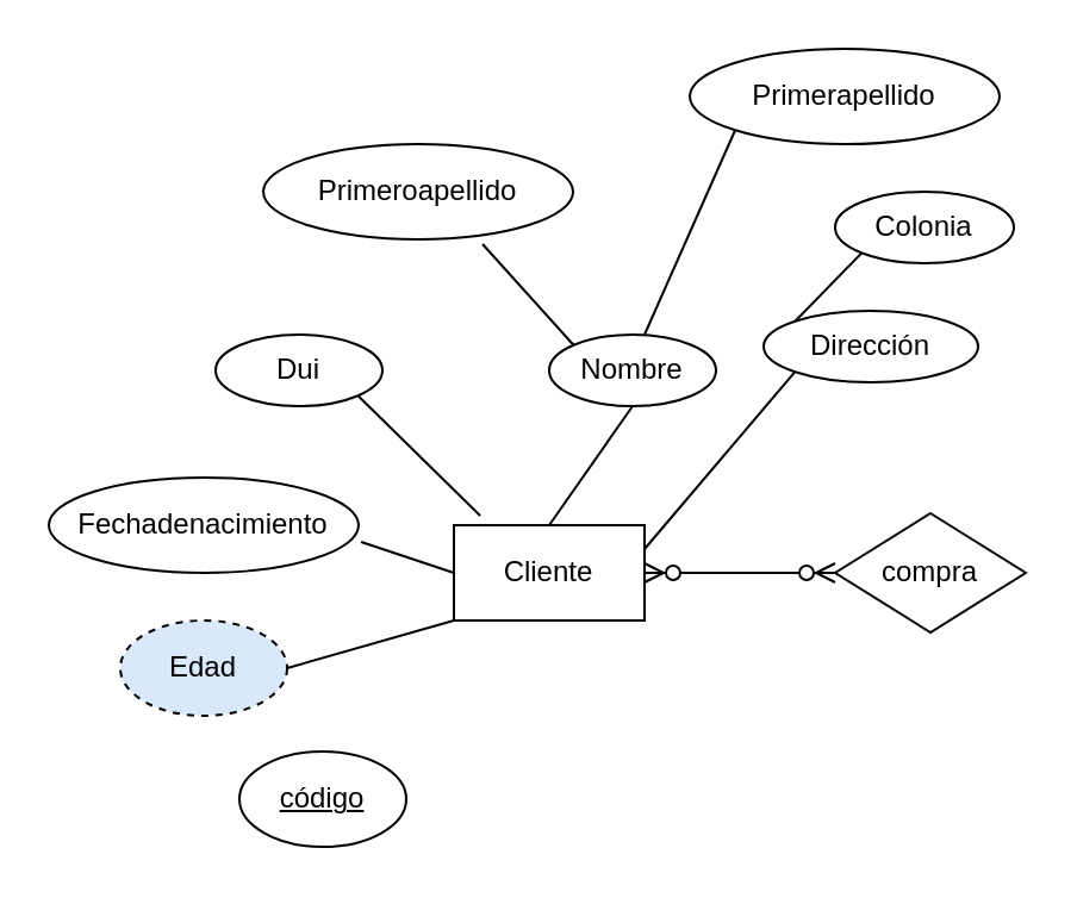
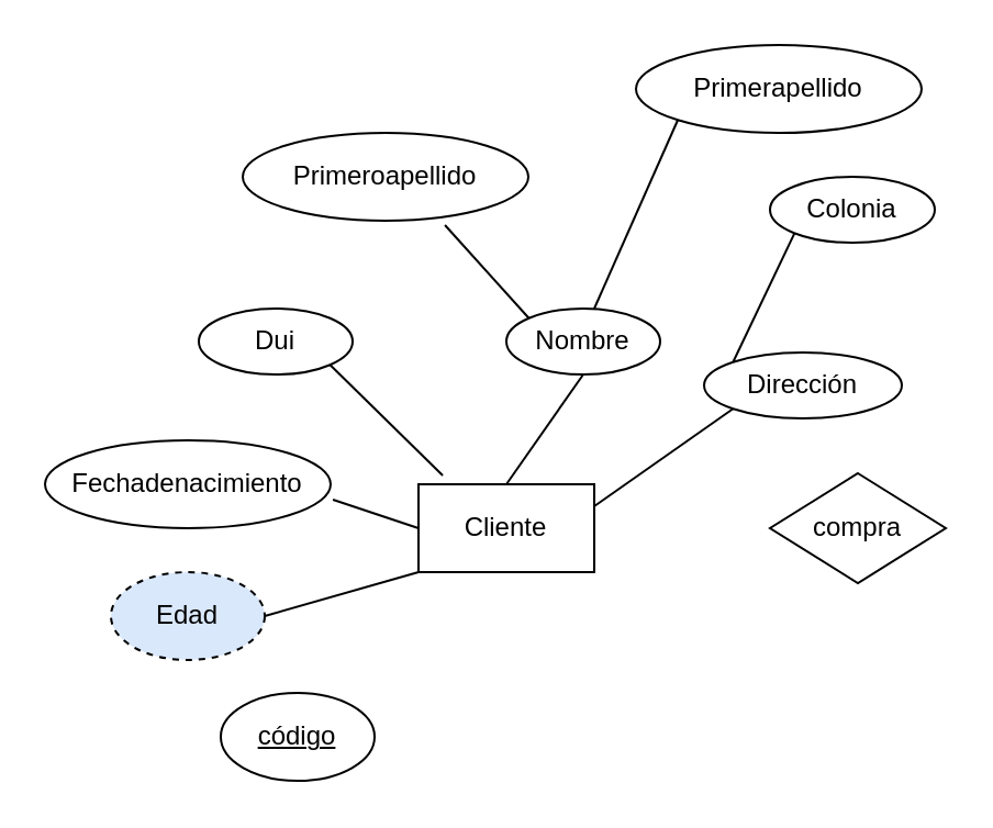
- <mxCell id="10" value="Dirección" style="ellipse;whiteSpace=wrap;html=1;" vertex="1" parent="1"><mxGeometry x="320" y="130" width="90" height="30" as="geometry" /></mxCell>
+ <mxCell id="10" value="Dirección" style="ellipse;whiteSpace=wrap;html=1;" vertex="1" parent="1"><mxGeometry x="320" y="160" width="90" height="30" as="geometry" /></mxCell>
- <mxCell id="21" value="" style="edgeStyle=entityRelationEdgeStyle;fontSize=12;html=1;endArrow=ERzeroToMany;endFill=1;startArrow=ERzeroToMany;rounded=0;exitX=1;exitY=0.5;exitDx=0;exitDy=0;entryX=0;entryY=0.5;entryDx=0;entryDy=0;" edge="1" parent="1" source="7" target="20"><mxGeometry width="100" height="100" relative="1" as="geometry"><mxPoint x="240" y="300" as="sourcePoint" /><mxPoint x="340" y="200" as="targetPoint" /></mxGeometry></mxCell>
